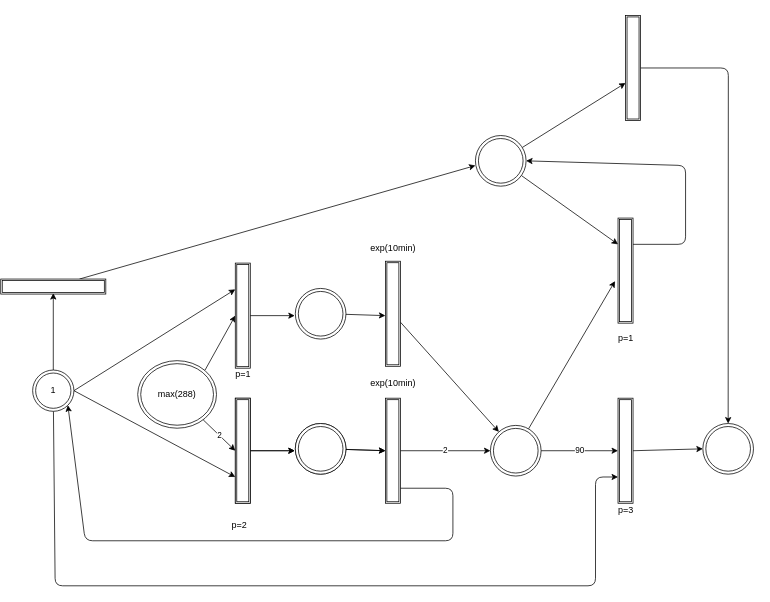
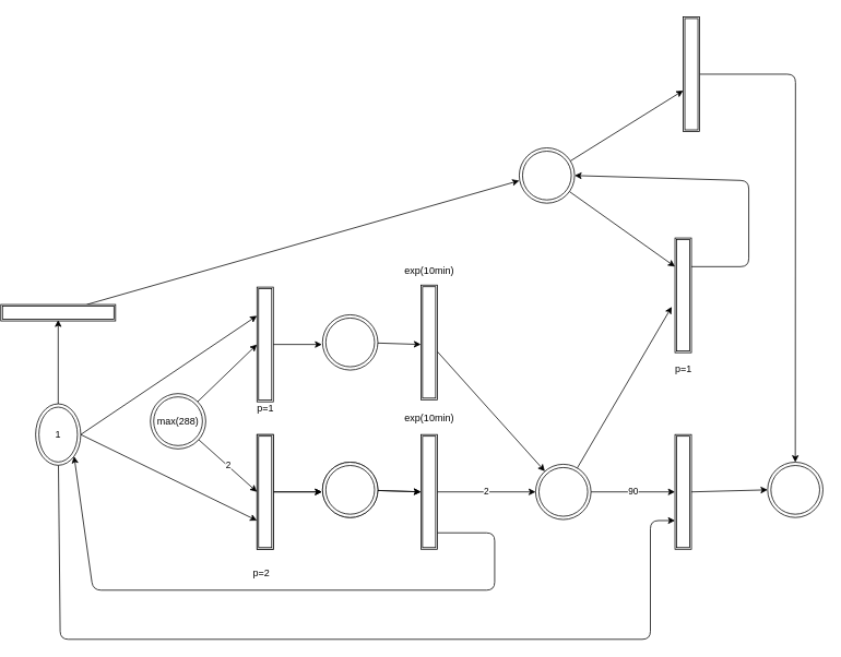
- <mxCell id="8" value="1" style="ellipse;shape=doubleEllipse;whiteSpace=wrap;html=1;aspect=fixed;" vertex="1" parent="1"><mxGeometry x="20" y="492.5" width="55" height="55" as="geometry" /></mxCell>
+ <mxCell id="8" value="1" style="ellipse;shape=doubleEllipse;whiteSpace=wrap;html=1;aspect=fixed;" vertex="1" parent="1"><mxGeometry x="20" y="492.5" width="55" height="75" as="geometry" /></mxCell>
- <mxCell id="11" value="max(288)" style="ellipse;shape=doubleEllipse;whiteSpace=wrap;html=1;aspect=fixed;" vertex="1" parent="1"><mxGeometry x="160" y="480" width="105" height="90" as="geometry" /></mxCell>
+ <mxCell id="11" value="max(288)" style="ellipse;shape=doubleEllipse;whiteSpace=wrap;html=1;aspect=fixed;" vertex="1" parent="1"><mxGeometry x="160" y="480" width="67.5" height="67.5" as="geometry" /></mxCell>
- <mxCell id="23" value="p=3" style="text;html=1;align=center;verticalAlign=middle;resizable=0;points=[];autosize=1;strokeColor=none;fillColor=none;" vertex="1" parent="1"><mxGeometry x="790" y="670" width="40" height="20" as="geometry" /></mxCell>
